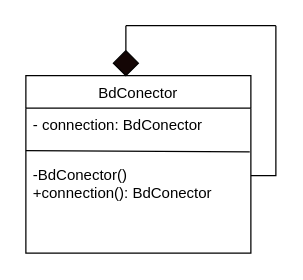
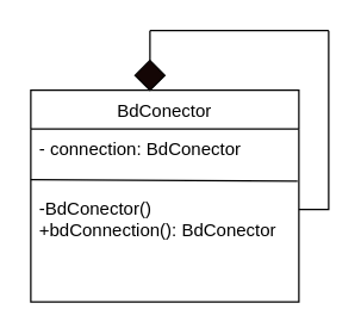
- <mxCell id="4" value="&#10;-BdConector()&#10;+connection(): BdConector" style="text;align=left;verticalAlign=top;spacingLeft=4;spacingRight=4;overflow=hidden;rotatable=0;points=[[0,0.5],[1,0.5]];portConstraint=eastwest;" vertex="1" parent="2"><mxGeometry y="52" width="180" height="90" as="geometry" /></mxCell>
+ <mxCell id="4" value="&#10;-BdConector()&#10;+bdConnection(): BdConector" style="text;align=left;verticalAlign=top;spacingLeft=4;spacingRight=4;overflow=hidden;rotatable=0;points=[[0,0.5],[1,0.5]];portConstraint=eastwest;" vertex="1" parent="2"><mxGeometry y="52" width="180" height="90" as="geometry" /></mxCell>
